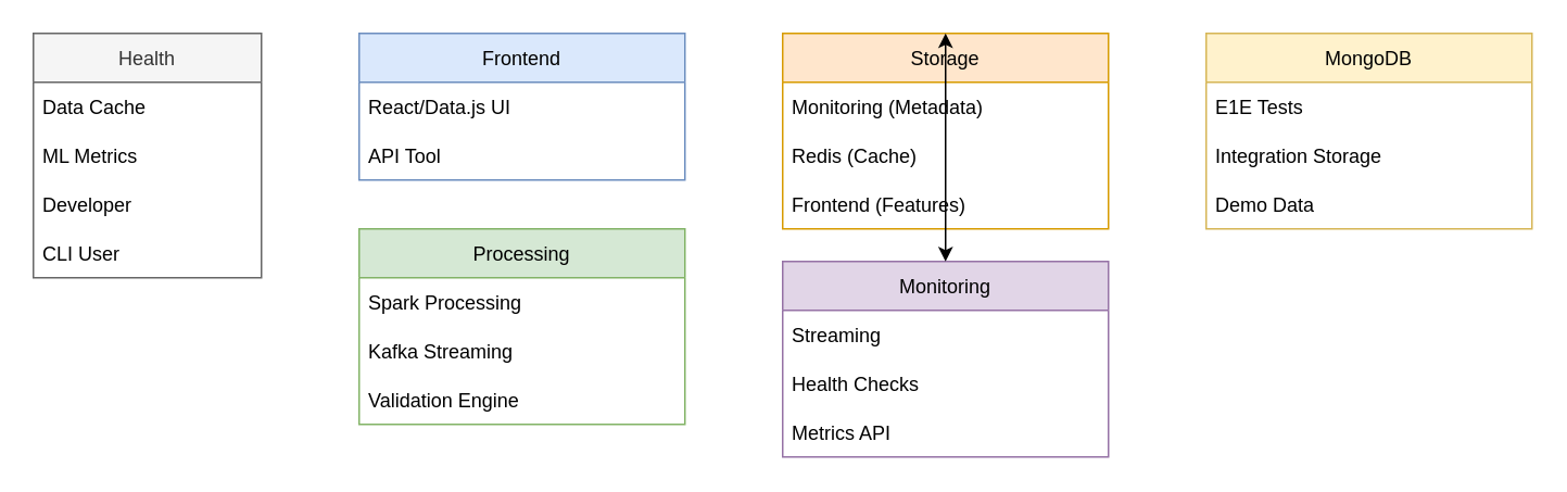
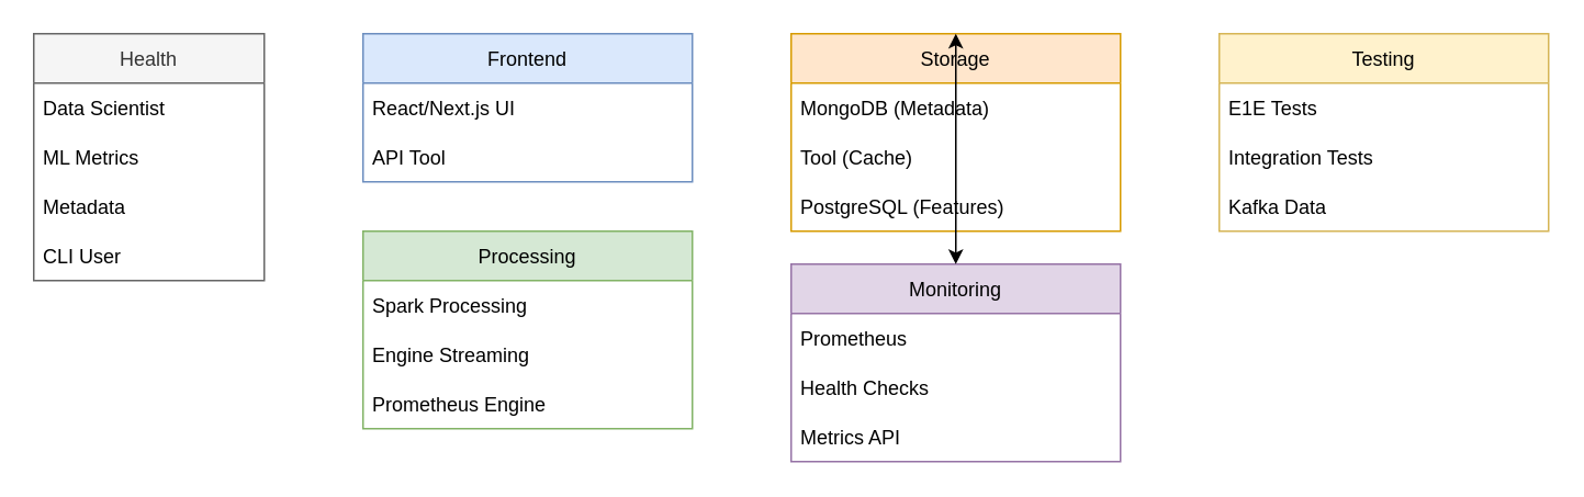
- <mxCell id="22" value="MongoDB" style="swimlane;fontStyle=0;childLayout=stackLayout;horizontal=1;startSize=30;horizontalStack=0;resizeParent=1;resizeParentMax=0;resizeLast=0;collapsible=1;marginBottom=0;fillColor=#fff2cc;strokeColor=#d6b656;" vertex="1" parent="1"><mxGeometry x="740" y="20" width="200" height="120" as="geometry" /></mxCell>
+ <mxCell id="22" value="Testing" style="swimlane;fontStyle=0;childLayout=stackLayout;horizontal=1;startSize=30;horizontalStack=0;resizeParent=1;resizeParentMax=0;resizeLast=0;collapsible=1;marginBottom=0;fillColor=#fff2cc;strokeColor=#d6b656;" vertex="1" parent="1"><mxGeometry x="740" y="20" width="200" height="120" as="geometry" /></mxCell>
- <mxCell id="3" value="Data Cache" style="text;strokeColor=none;fillColor=none;align=left;verticalAlign=middle;spacingLeft=4;spacingRight=4;overflow=hidden;points=[[0,0.5],[1,0.5]];portConstraint=eastwest;rotatable=0;" vertex="1" parent="2"><mxGeometry y="30" width="140" height="30" as="geometry" /></mxCell>
+ <mxCell id="3" value="Data Scientist" style="text;strokeColor=none;fillColor=none;align=left;verticalAlign=middle;spacingLeft=4;spacingRight=4;overflow=hidden;points=[[0,0.5],[1,0.5]];portConstraint=eastwest;rotatable=0;" vertex="1" parent="2"><mxGeometry y="30" width="140" height="30" as="geometry" /></mxCell>
- <mxCell id="8" value="React/Data.js UI" style="text;strokeColor=none;fillColor=none;align=left;verticalAlign=middle;spacingLeft=4;spacingRight=4;overflow=hidden;points=[[0,0.5],[1,0.5]];portConstraint=eastwest;rotatable=0;" vertex="1" parent="7"><mxGeometry y="30" width="200" height="30" as="geometry" /></mxCell>
+ <mxCell id="8" value="React/Next.js UI" style="text;strokeColor=none;fillColor=none;align=left;verticalAlign=middle;spacingLeft=4;spacingRight=4;overflow=hidden;points=[[0,0.5],[1,0.5]];portConstraint=eastwest;rotatable=0;" vertex="1" parent="7"><mxGeometry y="30" width="200" height="30" as="geometry" /></mxCell>
- <mxCell id="15" value="Monitoring (Metadata)" style="text;strokeColor=none;fillColor=none;align=left;verticalAlign=middle;spacingLeft=4;spacingRight=4;overflow=hidden;points=[[0,0.5],[1,0.5]];portConstraint=eastwest;rotatable=0;" vertex="1" parent="14"><mxGeometry y="30" width="200" height="30" as="geometry" /></mxCell>
+ <mxCell id="15" value="MongoDB (Metadata)" style="text;strokeColor=none;fillColor=none;align=left;verticalAlign=middle;spacingLeft=4;spacingRight=4;overflow=hidden;points=[[0,0.5],[1,0.5]];portConstraint=eastwest;rotatable=0;" vertex="1" parent="14"><mxGeometry y="30" width="200" height="30" as="geometry" /></mxCell>
- <mxCell id="16" value="Redis (Cache)" style="text;strokeColor=none;fillColor=none;align=left;verticalAlign=middle;spacingLeft=4;spacingRight=4;overflow=hidden;points=[[0,0.5],[1,0.5]];portConstraint=eastwest;rotatable=0;" vertex="1" parent="14"><mxGeometry y="60" width="200" height="30" as="geometry" /></mxCell>
+ <mxCell id="16" value="Tool (Cache)" style="text;strokeColor=none;fillColor=none;align=left;verticalAlign=middle;spacingLeft=4;spacingRight=4;overflow=hidden;points=[[0,0.5],[1,0.5]];portConstraint=eastwest;rotatable=0;" vertex="1" parent="14"><mxGeometry y="60" width="200" height="30" as="geometry" /></mxCell>
- <mxCell id="24" value="Integration Storage" style="text;strokeColor=none;fillColor=none;align=left;verticalAlign=middle;spacingLeft=4;spacingRight=4;overflow=hidden;points=[[0,0.5],[1,0.5]];portConstraint=eastwest;rotatable=0;" vertex="1" parent="22"><mxGeometry y="60" width="200" height="30" as="geometry" /></mxCell>
+ <mxCell id="24" value="Integration Tests" style="text;strokeColor=none;fillColor=none;align=left;verticalAlign=middle;spacingLeft=4;spacingRight=4;overflow=hidden;points=[[0,0.5],[1,0.5]];portConstraint=eastwest;rotatable=0;" vertex="1" parent="22"><mxGeometry y="60" width="200" height="30" as="geometry" /></mxCell>
- <mxCell id="5" value="Developer" style="text;strokeColor=none;fillColor=none;align=left;verticalAlign=middle;spacingLeft=4;spacingRight=4;overflow=hidden;points=[[0,0.5],[1,0.5]];portConstraint=eastwest;rotatable=0;" vertex="1" parent="2"><mxGeometry y="90" width="140" height="30" as="geometry" /></mxCell>
+ <mxCell id="5" value="Metadata" style="text;strokeColor=none;fillColor=none;align=left;verticalAlign=middle;spacingLeft=4;spacingRight=4;overflow=hidden;points=[[0,0.5],[1,0.5]];portConstraint=eastwest;rotatable=0;" vertex="1" parent="2"><mxGeometry y="90" width="140" height="30" as="geometry" /></mxCell>
- <mxCell id="17" value="Frontend (Features)" style="text;strokeColor=none;fillColor=none;align=left;verticalAlign=middle;spacingLeft=4;spacingRight=4;overflow=hidden;points=[[0,0.5],[1,0.5]];portConstraint=eastwest;rotatable=0;" vertex="1" parent="14"><mxGeometry y="90" width="200" height="30" as="geometry" /></mxCell>
+ <mxCell id="17" value="PostgreSQL (Features)" style="text;strokeColor=none;fillColor=none;align=left;verticalAlign=middle;spacingLeft=4;spacingRight=4;overflow=hidden;points=[[0,0.5],[1,0.5]];portConstraint=eastwest;rotatable=0;" vertex="1" parent="14"><mxGeometry y="90" width="200" height="30" as="geometry" /></mxCell>
- <mxCell id="25" value="Demo Data" style="text;strokeColor=none;fillColor=none;align=left;verticalAlign=middle;spacingLeft=4;spacingRight=4;overflow=hidden;points=[[0,0.5],[1,0.5]];portConstraint=eastwest;rotatable=0;" vertex="1" parent="22"><mxGeometry y="90" width="200" height="30" as="geometry" /></mxCell>
+ <mxCell id="25" value="Kafka Data" style="text;strokeColor=none;fillColor=none;align=left;verticalAlign=middle;spacingLeft=4;spacingRight=4;overflow=hidden;points=[[0,0.5],[1,0.5]];portConstraint=eastwest;rotatable=0;" vertex="1" parent="22"><mxGeometry y="90" width="200" height="30" as="geometry" /></mxCell>
- <mxCell id="19" value="Streaming" style="text;strokeColor=none;fillColor=none;align=left;verticalAlign=middle;spacingLeft=4;spacingRight=4;overflow=hidden;points=[[0,0.5],[1,0.5]];portConstraint=eastwest;rotatable=0;" vertex="1" parent="18"><mxGeometry y="30" width="200" height="30" as="geometry" /></mxCell>
+ <mxCell id="19" value="Prometheus" style="text;strokeColor=none;fillColor=none;align=left;verticalAlign=middle;spacingLeft=4;spacingRight=4;overflow=hidden;points=[[0,0.5],[1,0.5]];portConstraint=eastwest;rotatable=0;" vertex="1" parent="18"><mxGeometry y="30" width="200" height="30" as="geometry" /></mxCell>
- <mxCell id="12" value="Kafka Streaming" style="text;strokeColor=none;fillColor=none;align=left;verticalAlign=middle;spacingLeft=4;spacingRight=4;overflow=hidden;points=[[0,0.5],[1,0.5]];portConstraint=eastwest;rotatable=0;" vertex="1" parent="10"><mxGeometry y="60" width="200" height="30" as="geometry" /></mxCell>
+ <mxCell id="12" value="Engine Streaming" style="text;strokeColor=none;fillColor=none;align=left;verticalAlign=middle;spacingLeft=4;spacingRight=4;overflow=hidden;points=[[0,0.5],[1,0.5]];portConstraint=eastwest;rotatable=0;" vertex="1" parent="10"><mxGeometry y="60" width="200" height="30" as="geometry" /></mxCell>
- <mxCell id="13" value="Validation Engine" style="text;strokeColor=none;fillColor=none;align=left;verticalAlign=middle;spacingLeft=4;spacingRight=4;overflow=hidden;points=[[0,0.5],[1,0.5]];portConstraint=eastwest;rotatable=0;" vertex="1" parent="10"><mxGeometry y="90" width="200" height="30" as="geometry" /></mxCell>
+ <mxCell id="13" value="Prometheus Engine" style="text;strokeColor=none;fillColor=none;align=left;verticalAlign=middle;spacingLeft=4;spacingRight=4;overflow=hidden;points=[[0,0.5],[1,0.5]];portConstraint=eastwest;rotatable=0;" vertex="1" parent="10"><mxGeometry y="90" width="200" height="30" as="geometry" /></mxCell>
